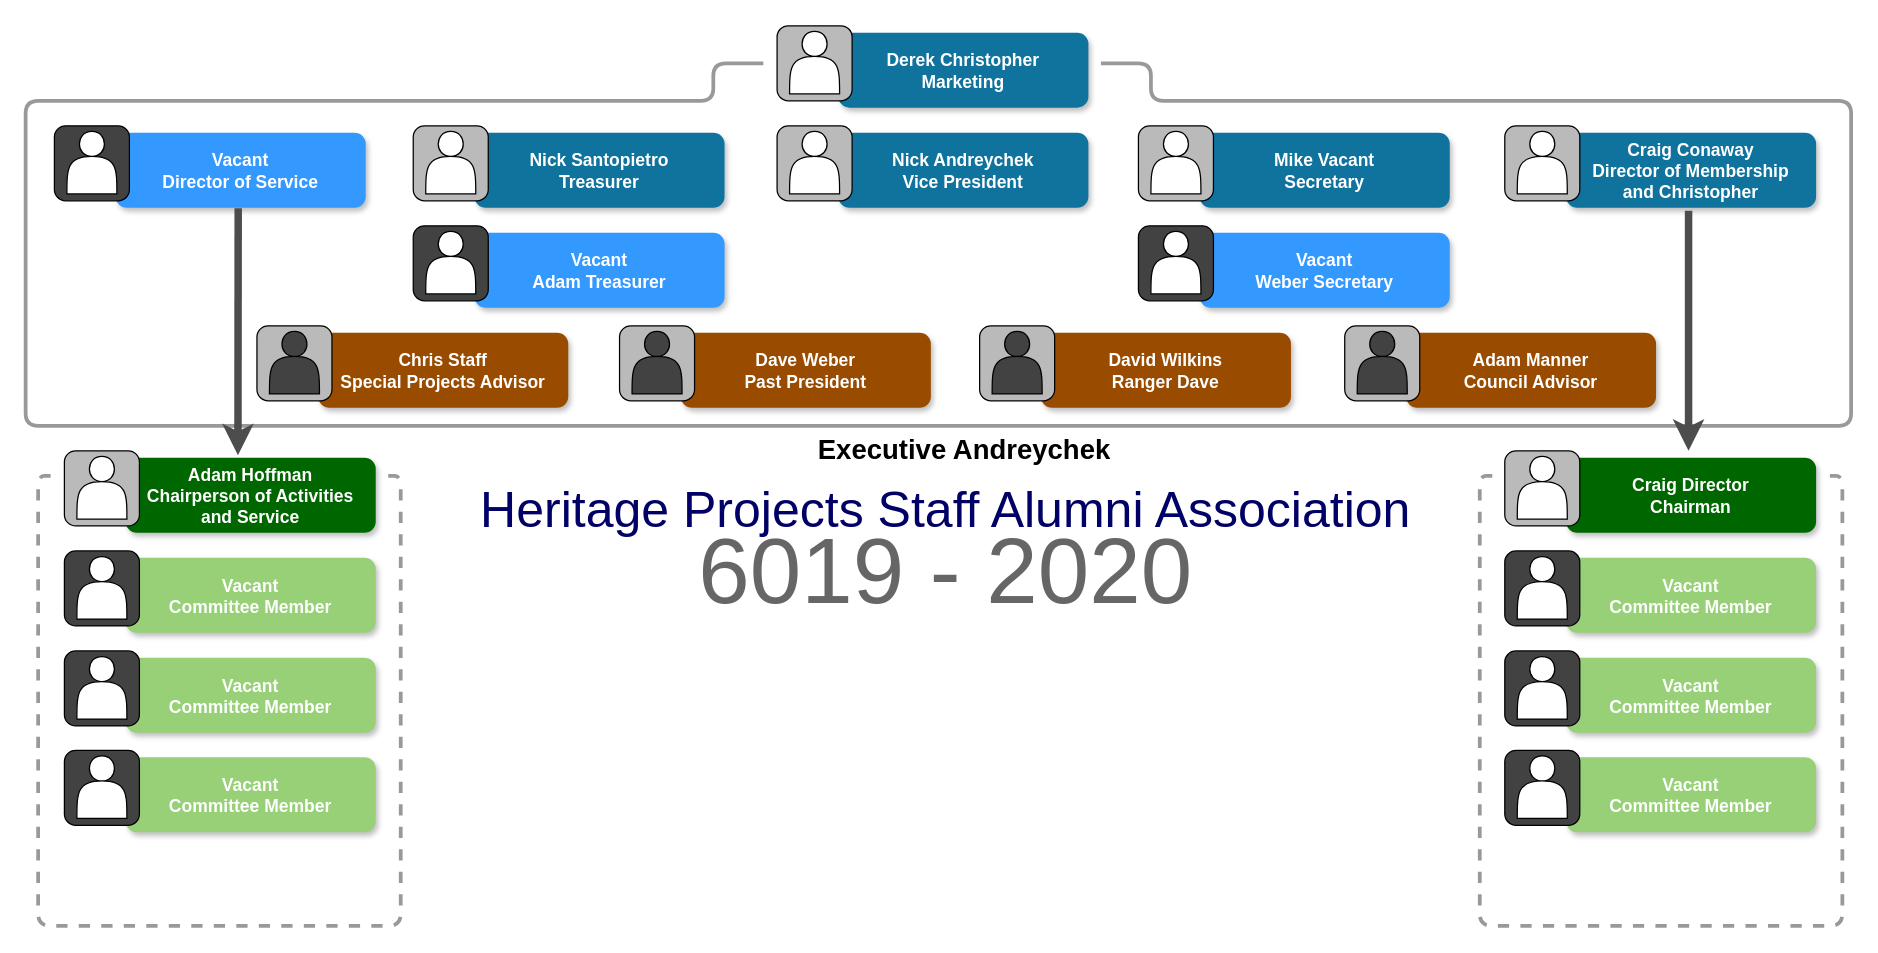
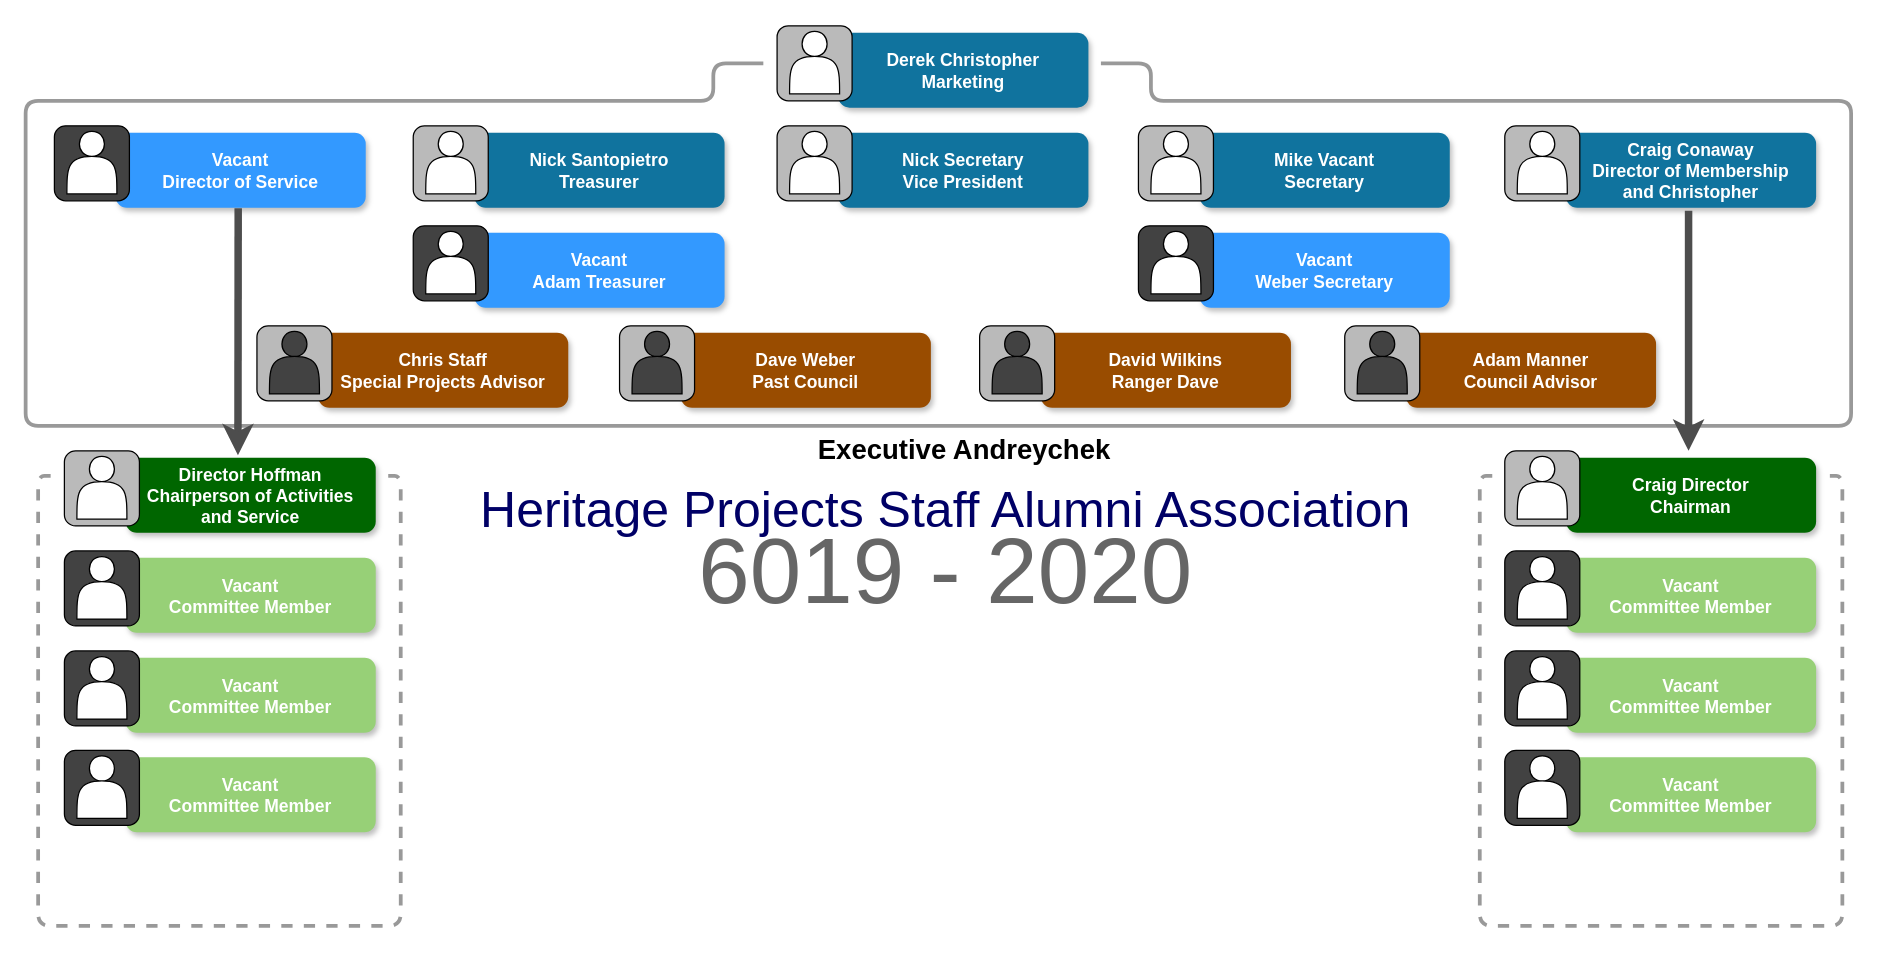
- <mxCell id="8" value="Nick Andreychek&#10;Vice President" style="rounded=1;fillColor=#10739E;strokeColor=none;shadow=1;gradientColor=none;fontStyle=1;fontColor=#FFFFFF;fontSize=14;" vertex="1" parent="7"><mxGeometry x="32" y="5.5" width="200" height="60" as="geometry" /></mxCell>
+ <mxCell id="8" value="Nick Secretary&#10;Vice President" style="rounded=1;fillColor=#10739E;strokeColor=none;shadow=1;gradientColor=none;fontStyle=1;fontColor=#FFFFFF;fontSize=14;" vertex="1" parent="7"><mxGeometry x="32" y="5.5" width="200" height="60" as="geometry" /></mxCell>
- <mxCell id="43" value="Dave Weber&#10;Past President" style="rounded=1;fillColor=#994C00;strokeColor=none;shadow=1;gradientColor=none;fontStyle=1;fontColor=#FFFFFF;fontSize=14;" vertex="1" parent="42"><mxGeometry x="32" y="5.5" width="200" height="60" as="geometry" /></mxCell>
+ <mxCell id="43" value="Dave Weber&#10;Past Council" style="rounded=1;fillColor=#994C00;strokeColor=none;shadow=1;gradientColor=none;fontStyle=1;fontColor=#FFFFFF;fontSize=14;" vertex="1" parent="42"><mxGeometry x="32" y="5.5" width="200" height="60" as="geometry" /></mxCell>
- <mxCell id="70" value="Adam Hoffman&#10;Chairperson of Activities&#10;and Service" style="rounded=1;fillColor=#006600;strokeColor=none;shadow=1;gradientColor=none;fontStyle=1;fontColor=#FFFFFF;fontSize=14;" vertex="1" parent="69"><mxGeometry x="32" y="5.5" width="200" height="60" as="geometry" /></mxCell>
+ <mxCell id="70" value="Director Hoffman&#10;Chairperson of Activities&#10;and Service" style="rounded=1;fillColor=#006600;strokeColor=none;shadow=1;gradientColor=none;fontStyle=1;fontColor=#FFFFFF;fontSize=14;" vertex="1" parent="69"><mxGeometry x="32" y="5.5" width="200" height="60" as="geometry" /></mxCell>
